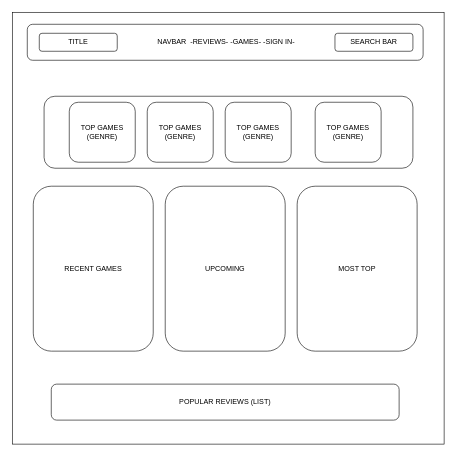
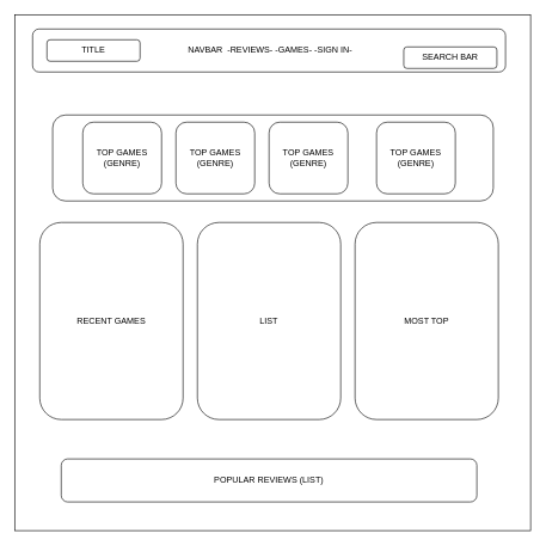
- <mxCell id="4" value="SEARCH BAR" style="rounded=1;whiteSpace=wrap;html=1;" vertex="1" parent="1"><mxGeometry x="558" y="55" width="130" height="30" as="geometry" /></mxCell>
+ <mxCell id="4" value="SEARCH BAR" style="rounded=1;whiteSpace=wrap;html=1;" vertex="1" parent="1"><mxGeometry x="563" y="65" width="130" height="30" as="geometry" /></mxCell>
- <mxCell id="7" value="UPCOMING" style="rounded=1;whiteSpace=wrap;html=1;" vertex="1" parent="1"><mxGeometry x="275" y="310" width="200" height="275" as="geometry" /></mxCell>
+ <mxCell id="7" value="LIST" style="rounded=1;whiteSpace=wrap;html=1;" vertex="1" parent="1"><mxGeometry x="275" y="310" width="200" height="275" as="geometry" /></mxCell>
